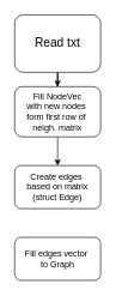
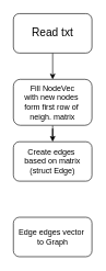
- <mxCell id="3" value="&lt;font style=&quot;font-size: 17px&quot;&gt;Read txt&lt;/font&gt;" style="rounded=1;whiteSpace=wrap;html=1;" parent="1" vertex="1"><mxGeometry x="20" y="20" width="120" height="80" as="geometry" /></mxCell>
+ <mxCell id="3" value="&lt;font style=&quot;font-size: 17px&quot;&gt;Read txt&lt;/font&gt;" style="rounded=1;whiteSpace=wrap;html=1;" parent="1" vertex="1"><mxGeometry x="20" y="20" width="120" height="60" as="geometry" /></mxCell>
- <mxCell id="6" value="Create edges&amp;nbsp;&lt;br&gt;based on matrix&lt;br&gt;(struct Edge)" style="rounded=1;whiteSpace=wrap;html=1;" parent="1" vertex="1"><mxGeometry x="20" y="230" width="120" height="60" as="geometry" /></mxCell>
+ <mxCell id="6" value="Create edges&amp;nbsp;&lt;br&gt;based on matrix&lt;br&gt;(struct Edge)" style="rounded=1;whiteSpace=wrap;html=1;" parent="1" vertex="1"><mxGeometry x="20" y="215" width="120" height="60" as="geometry" /></mxCell>
- <mxCell id="7" value="Fill edges vector&amp;nbsp;&lt;br&gt;to Graph" style="rounded=1;whiteSpace=wrap;html=1;" vertex="1" parent="1"><mxGeometry x="20" y="330" width="120" height="60" as="geometry" /></mxCell>
+ <mxCell id="7" value="Edge edges vector&amp;nbsp;&lt;br&gt;to Graph" style="rounded=1;whiteSpace=wrap;html=1;" vertex="1" parent="1"><mxGeometry x="20" y="330" width="120" height="60" as="geometry" /></mxCell>
